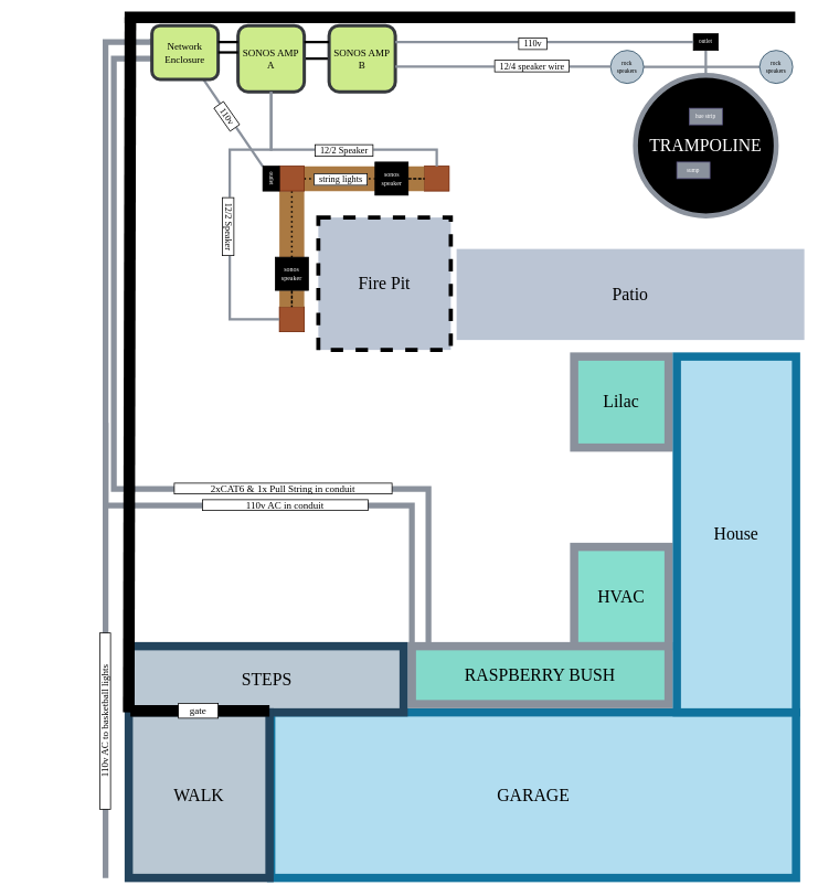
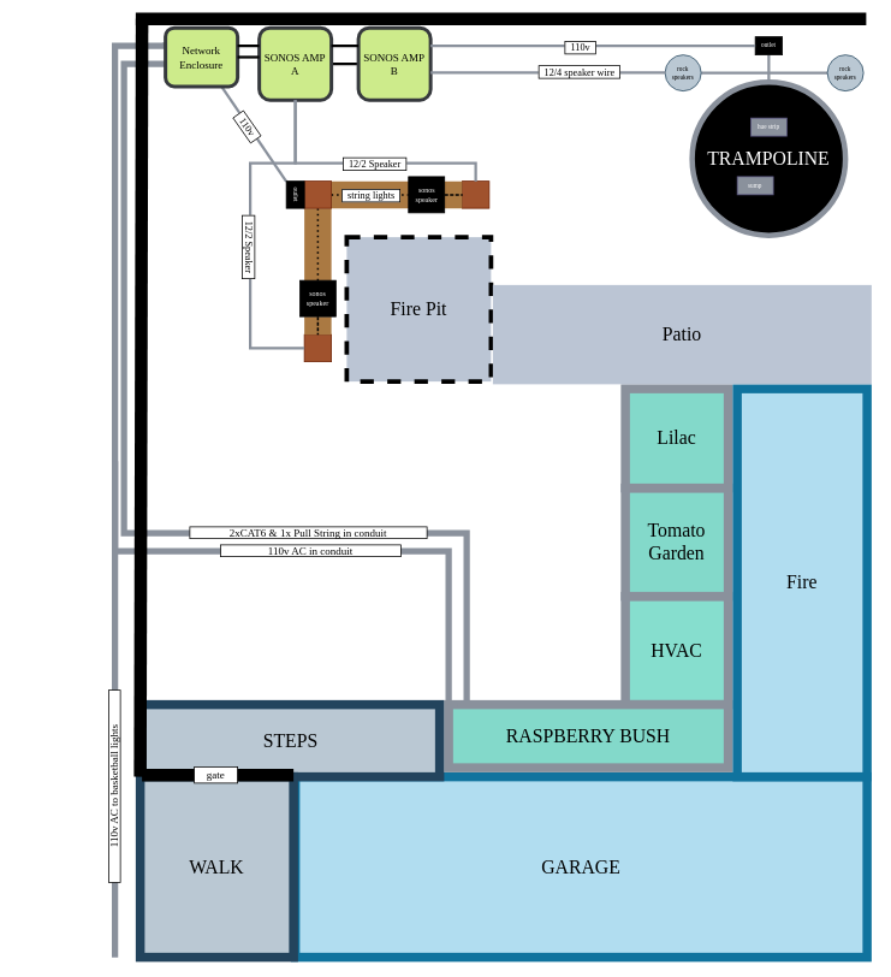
- <mxCell id="58" value="Patio" style="whiteSpace=wrap;html=1;strokeWidth=5;fillColor=#BBC5D4;fontFamily=Montserrat;fontSource=https%3A%2F%2Ffonts.googleapis.com%2Fcss%3Ffamily%3DMontserrat;labelBorderColor=none;labelBackgroundColor=none;spacing=4;fontSize=21;strokeColor=none;" vertex="1" parent="1"><mxGeometry x="551" y="300" width="420" height="110" as="geometry" /></mxCell>
+ <mxCell id="58" value="Patio" style="whiteSpace=wrap;html=1;strokeWidth=5;fillColor=#BBC5D4;fontFamily=Montserrat;fontSource=https%3A%2F%2Ffonts.googleapis.com%2Fcss%3Ffamily%3DMontserrat;labelBorderColor=none;labelBackgroundColor=none;spacing=4;fontSize=21;strokeColor=none;" vertex="1" parent="1"><mxGeometry x="546" y="315" width="420" height="110" as="geometry" /></mxCell>
+ <mxCell id="7" value="Tomato Garden" style="html=1;fillColor=#83D9CA;strokeColor=#8A919C;strokeWidth=10;fontFamily=Montserrat;fontSource=https%3A%2F%2Ffonts.googleapis.com%2Fcss%3Ffamily%3DMontserrat;fontSize=21;whiteSpace=wrap;" vertex="1" parent="1"><mxGeometry x="693" y="540" width="114" height="120" as="geometry" /></mxCell>
- <mxCell id="57" value="House" style="whiteSpace=wrap;html=1;fontFamily=Montserrat;fontSize=21;strokeWidth=10;fontSource=https%3A%2F%2Ffonts.googleapis.com%2Fcss%3Ffamily%3DMontserrat;fillColor=#b1ddf0;strokeColor=#10739e;" vertex="1" parent="1"><mxGeometry x="817" y="430" width="144" height="430" as="geometry" /></mxCell>
+ <mxCell id="57" value="Fire" style="whiteSpace=wrap;html=1;fontFamily=Montserrat;fontSize=21;strokeWidth=10;fontSource=https%3A%2F%2Ffonts.googleapis.com%2Fcss%3Ffamily%3DMontserrat;fillColor=#b1ddf0;strokeColor=#10739e;" vertex="1" parent="1"><mxGeometry x="817" y="430" width="144" height="430" as="geometry" /></mxCell>
